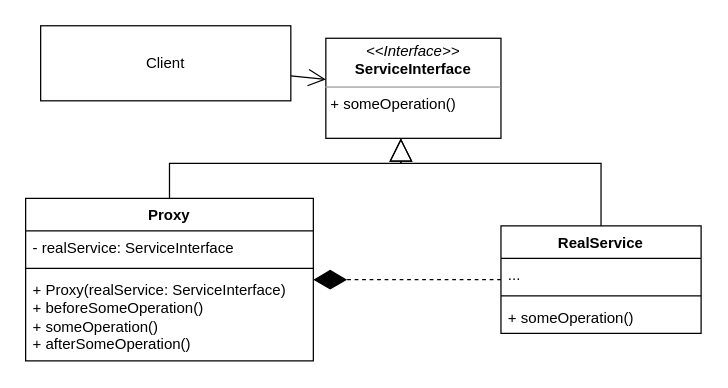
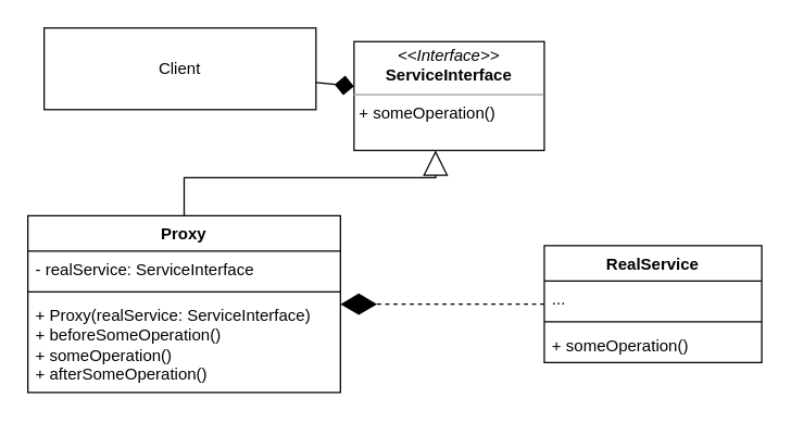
- <mxCell id="15" value="" style="endArrow=open;endFill=1;endSize=12;html=1;rounded=0;" edge="1" parent="1" source="2" target="3"><mxGeometry width="160" relative="1" as="geometry"><mxPoint x="180" y="70" as="sourcePoint" /><mxPoint x="340" y="70" as="targetPoint" /></mxGeometry></mxCell>
+ <mxCell id="15" value="" style="endArrow=diamond;endFill=1;endSize=12;html=1;rounded=0;" edge="1" parent="1" source="2" target="3"><mxGeometry width="160" relative="1" as="geometry"><mxPoint x="180" y="70" as="sourcePoint" /><mxPoint x="340" y="70" as="targetPoint" /></mxGeometry></mxCell>
- <mxCell id="14" value="" style="endArrow=block;endSize=16;endFill=0;html=1;rounded=0;edgeStyle=orthogonalEdgeStyle;" edge="1" parent="1" source="4" target="3"><mxGeometry width="160" relative="1" as="geometry"><mxPoint x="520" y="80" as="sourcePoint" /><mxPoint x="705" y="2" as="targetPoint" /><Array as="points"><mxPoint x="480" y="130" /><mxPoint x="320" y="130" /></Array></mxGeometry></mxCell>
